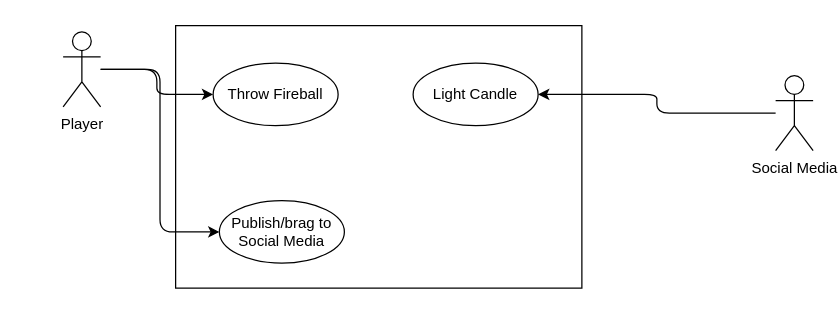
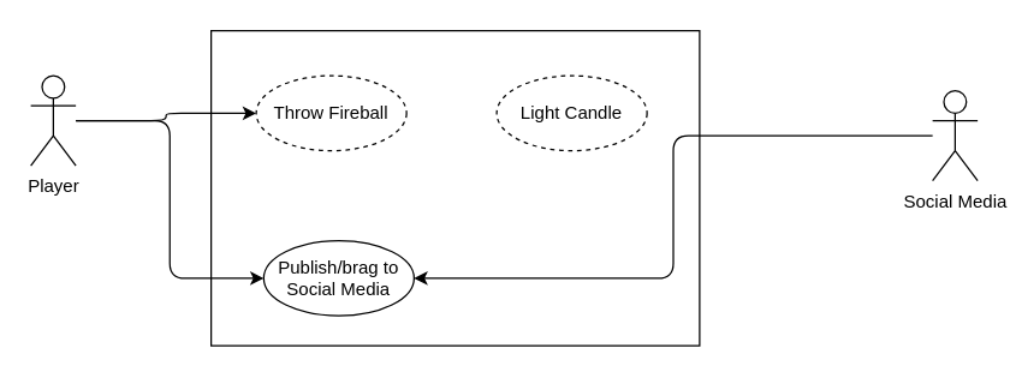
- <mxCell id="5" value="Player" style="shape=umlActor;verticalLabelPosition=bottom;labelBackgroundColor=#ffffff;verticalAlign=top;html=1;outlineConnect=0;" vertex="1" parent="1"><mxGeometry x="50" y="25" width="30" height="60" as="geometry" /></mxCell>
+ <mxCell id="5" value="Player" style="shape=umlActor;verticalLabelPosition=bottom;labelBackgroundColor=#ffffff;verticalAlign=top;html=1;outlineConnect=0;" vertex="1" parent="1"><mxGeometry x="20" y="50" width="30" height="60" as="geometry" /></mxCell>
- <mxCell id="8" value="Throw Fireball" style="ellipse;whiteSpace=wrap;html=1;rounded=0;strokeColor=#000000;fillColor=none;" vertex="1" parent="1"><mxGeometry x="170" y="50" width="100" height="50" as="geometry" /></mxCell>
+ <mxCell id="8" value="Throw Fireball" style="ellipse;whiteSpace=wrap;html=1;rounded=0;strokeColor=#000000;fillColor=none;dashed=1;" vertex="1" parent="1"><mxGeometry x="170" y="50" width="100" height="50" as="geometry" /></mxCell>
- <mxCell id="10" value="Light Candle" style="ellipse;whiteSpace=wrap;html=1;rounded=0;strokeColor=#000000;fillColor=none;" vertex="1" parent="1"><mxGeometry x="330" y="50" width="100" height="50" as="geometry" /></mxCell>
+ <mxCell id="10" value="Light Candle" style="ellipse;whiteSpace=wrap;html=1;rounded=0;strokeColor=#000000;fillColor=none;dashed=1;" vertex="1" parent="1"><mxGeometry x="330" y="50" width="100" height="50" as="geometry" /></mxCell>
- <mxCell id="6" style="edgeStyle=orthogonalEdgeStyle;rounded=1;orthogonalLoop=1;jettySize=auto;html=1;" edge="1" parent="1" source="7" target="10"><mxGeometry relative="1" as="geometry" /></mxCell>
+ <mxCell id="6" style="edgeStyle=orthogonalEdgeStyle;rounded=1;orthogonalLoop=1;jettySize=auto;html=1;entryX=1;entryY=0.5;entryDx=0;entryDy=0;" edge="1" parent="1" source="7" target="9"><mxGeometry relative="1" as="geometry" /></mxCell>
